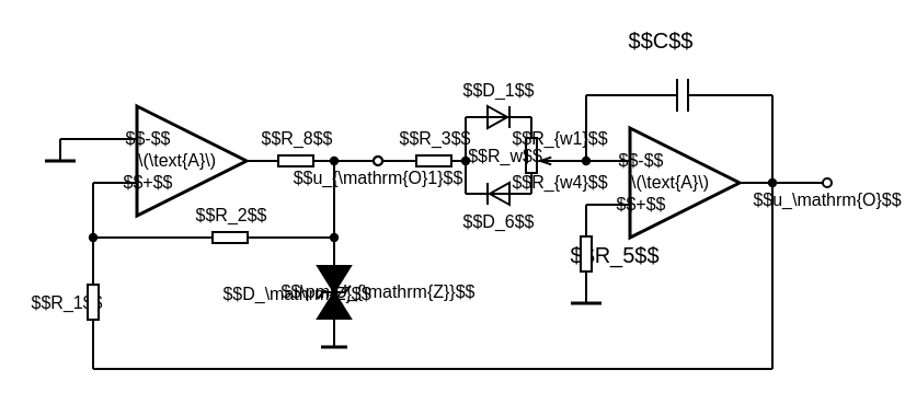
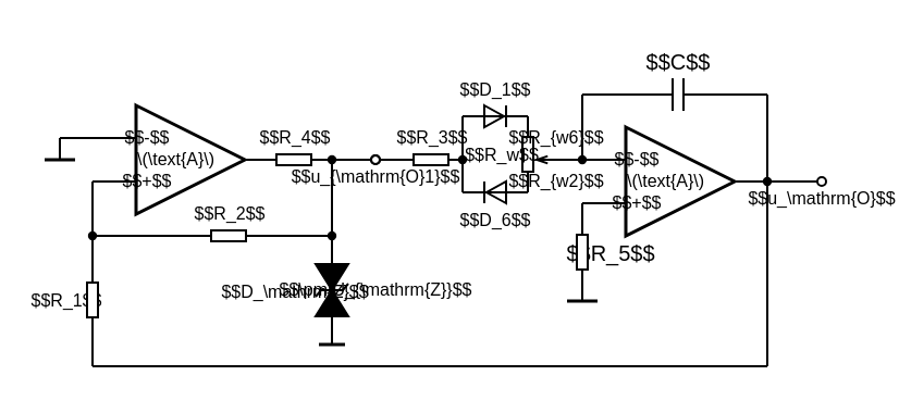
- <mxCell id="50" value="$$C$$" style="text;html=1;align=center;verticalAlign=middle;resizable=1;points=[];autosize=1;strokeColor=none;fillColor=none;fontSize=10;movable=1;rotatable=1;deletable=1;editable=1;connectable=0;allowArrows=0;" vertex="1" parent="1"><mxGeometry x="291" y="10.5" width="20" height="15" as="geometry" /></mxCell>
+ <mxCell id="50" value="$$C$$" style="text;html=1;align=center;verticalAlign=middle;resizable=1;points=[];autosize=1;strokeColor=none;fillColor=none;fontSize=10;movable=1;rotatable=1;deletable=1;editable=1;connectable=0;allowArrows=0;" vertex="1" parent="1"><mxGeometry x="301" y="20.5" width="20" height="15" as="geometry" /></mxCell>
- <mxCell id="16" value="$$R_8$$" style="text;html=1;align=center;verticalAlign=middle;resizable=1;points=[];autosize=1;strokeColor=none;fillColor=none;fontSize=8;movable=1;rotatable=1;deletable=1;editable=1;connectable=1;" parent="1" vertex="1"><mxGeometry x="127" y="58" width="15" height="10" as="geometry" /></mxCell>
+ <mxCell id="16" value="$$R_4$$" style="text;html=1;align=center;verticalAlign=middle;resizable=1;points=[];autosize=1;strokeColor=none;fillColor=none;fontSize=8;movable=1;rotatable=1;deletable=1;editable=1;connectable=1;" parent="1" vertex="1"><mxGeometry x="127" y="58" width="15" height="10" as="geometry" /></mxCell>
- <mxCell id="70" value="$$R_{w1}$$" style="text;html=1;align=center;verticalAlign=middle;resizable=1;points=[];autosize=1;strokeColor=none;fillColor=none;fontSize=8;movable=1;rotatable=1;deletable=1;editable=1;connectable=0;allowArrows=0;" vertex="1" parent="1"><mxGeometry x="247" y="58" width="15" height="10" as="geometry" /></mxCell>
+ <mxCell id="70" value="$$R_{w6}$$" style="text;html=1;align=center;verticalAlign=middle;resizable=1;points=[];autosize=1;strokeColor=none;fillColor=none;fontSize=8;movable=1;rotatable=1;deletable=1;editable=1;connectable=0;allowArrows=0;" vertex="1" parent="1"><mxGeometry x="247" y="58" width="15" height="10" as="geometry" /></mxCell>
- <mxCell id="71" value="$$R_{w4}$$" style="text;html=1;align=center;verticalAlign=middle;resizable=1;points=[];autosize=1;strokeColor=none;fillColor=none;fontSize=8;movable=1;rotatable=1;deletable=1;editable=1;connectable=0;allowArrows=0;" vertex="1" parent="1"><mxGeometry x="247" y="78" width="15" height="10" as="geometry" /></mxCell>
+ <mxCell id="71" value="$$R_{w2}$$" style="text;html=1;align=center;verticalAlign=middle;resizable=1;points=[];autosize=1;strokeColor=none;fillColor=none;fontSize=8;movable=1;rotatable=1;deletable=1;editable=1;connectable=0;allowArrows=0;" vertex="1" parent="1"><mxGeometry x="247" y="78" width="15" height="10" as="geometry" /></mxCell>
